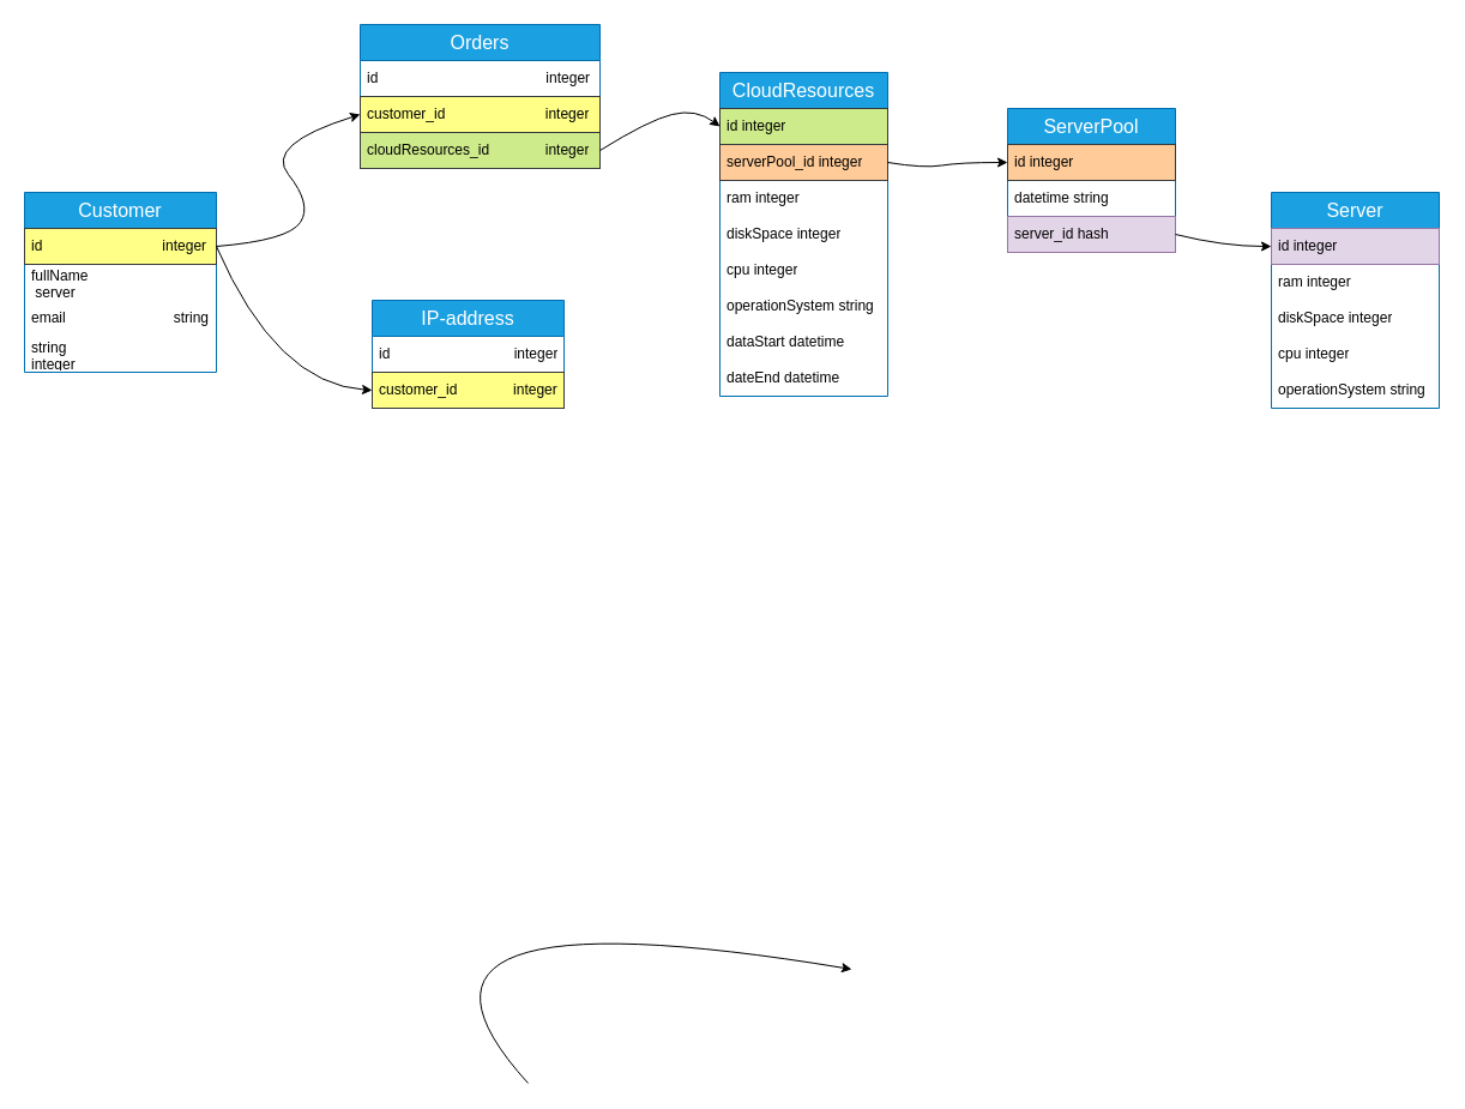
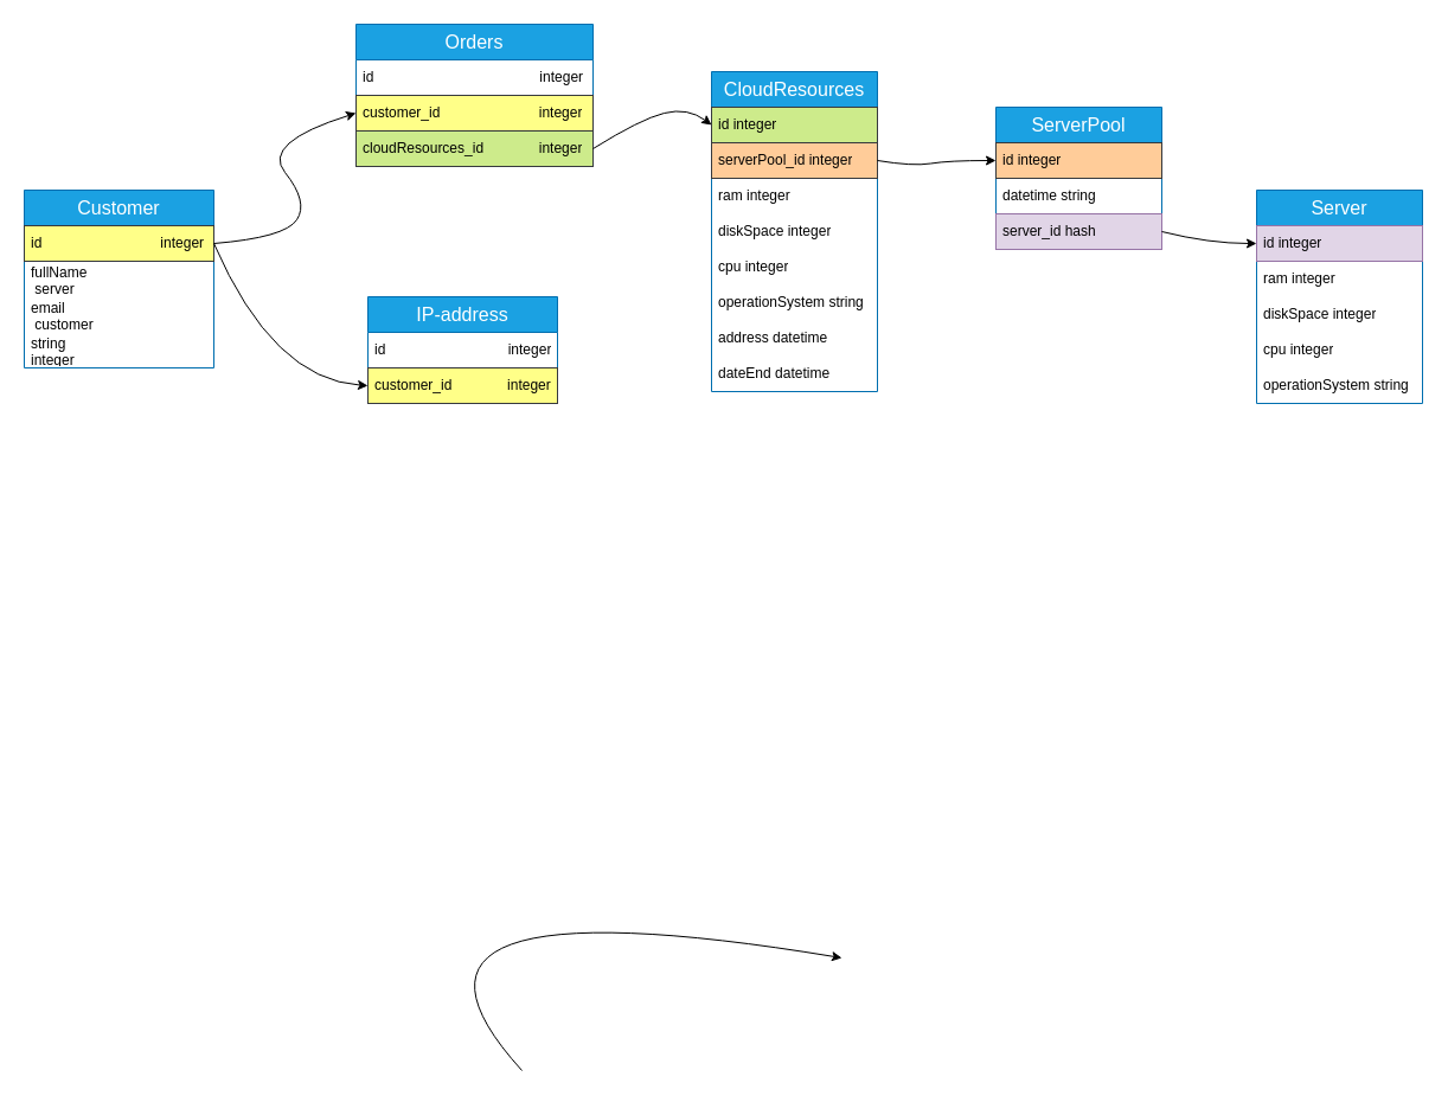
- <mxCell id="15" value="email&amp;nbsp; &amp;nbsp; &amp;nbsp; &amp;nbsp; &amp;nbsp; &amp;nbsp; &amp;nbsp; &amp;nbsp; &amp;nbsp; &amp;nbsp; &amp;nbsp; &amp;nbsp; &amp;nbsp; &amp;nbsp;string" style="text;strokeColor=none;fillColor=none;align=left;verticalAlign=middle;spacingLeft=4;spacingRight=4;overflow=hidden;points=[[0,0.5],[1,0.5]];portConstraint=eastwest;rotatable=0;whiteSpace=wrap;html=1;" vertex="1" parent="12"><mxGeometry y="90" width="160" height="30" as="geometry" /></mxCell>
+ <mxCell id="15" value="email&amp;nbsp; &amp;nbsp; &amp;nbsp; &amp;nbsp; &amp;nbsp; &amp;nbsp; &amp;nbsp; &amp;nbsp; &amp;nbsp; &amp;nbsp; &amp;nbsp; &amp;nbsp; &amp;nbsp; &amp;nbsp;customer" style="text;strokeColor=none;fillColor=none;align=left;verticalAlign=middle;spacingLeft=4;spacingRight=4;overflow=hidden;points=[[0,0.5],[1,0.5]];portConstraint=eastwest;rotatable=0;whiteSpace=wrap;html=1;" vertex="1" parent="12"><mxGeometry y="90" width="160" height="30" as="geometry" /></mxCell>
- <mxCell id="10" value="dataStart datetime" style="text;strokeColor=none;fillColor=none;align=left;verticalAlign=middle;spacingLeft=4;spacingRight=4;overflow=hidden;points=[[0,0.5],[1,0.5]];portConstraint=eastwest;rotatable=0;whiteSpace=wrap;html=1;" vertex="1" parent="3"><mxGeometry y="210" width="140" height="30" as="geometry" /></mxCell>
+ <mxCell id="10" value="address datetime" style="text;strokeColor=none;fillColor=none;align=left;verticalAlign=middle;spacingLeft=4;spacingRight=4;overflow=hidden;points=[[0,0.5],[1,0.5]];portConstraint=eastwest;rotatable=0;whiteSpace=wrap;html=1;" vertex="1" parent="3"><mxGeometry y="210" width="140" height="30" as="geometry" /></mxCell>
